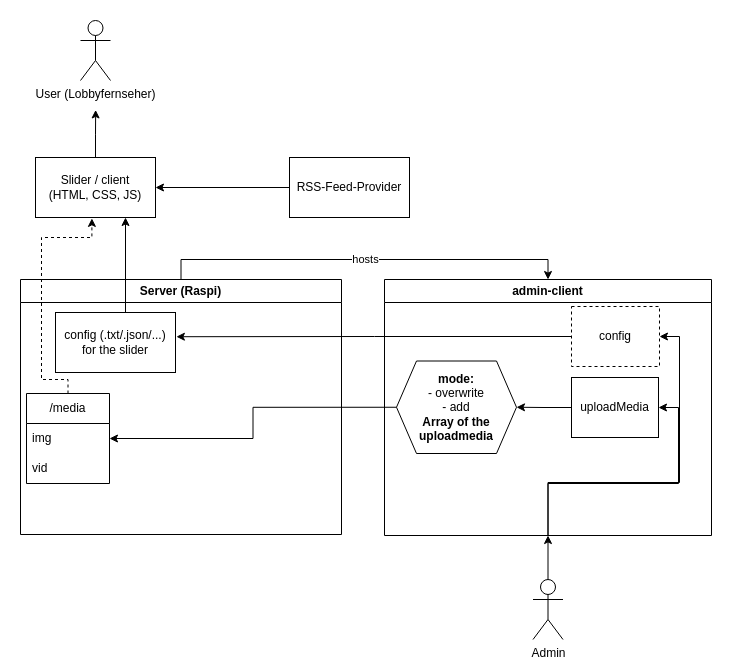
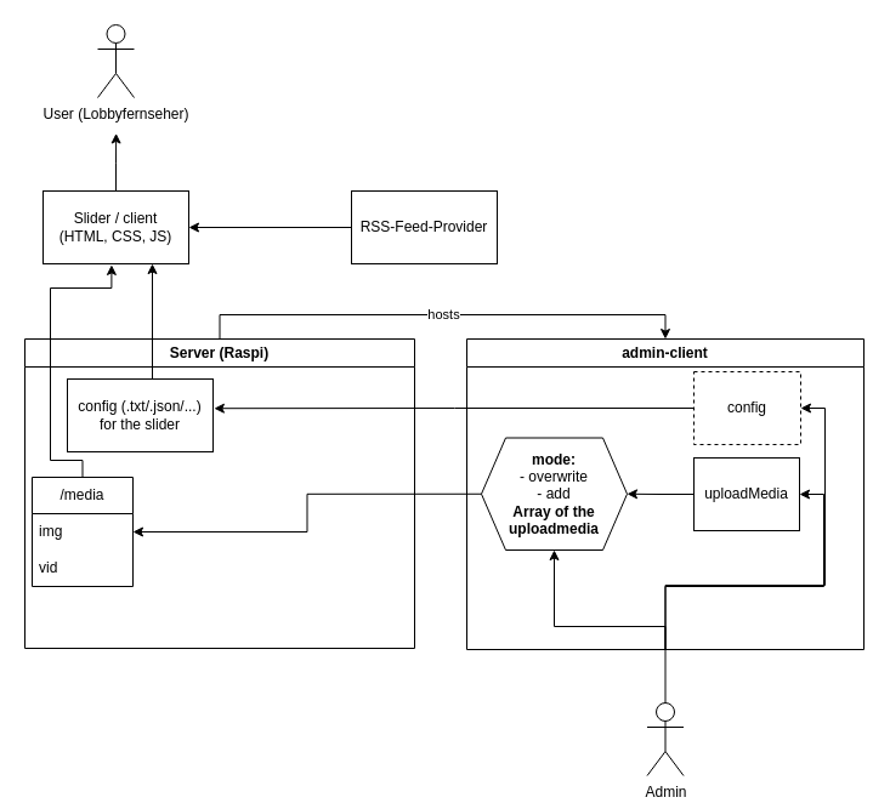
- <mxCell id="13" style="edgeStyle=orthogonalEdgeStyle;rounded=0;orthogonalLoop=1;jettySize=auto;html=1;exitX=0.5;exitY=0;exitDx=0;exitDy=0;entryX=0.47;entryY=1.015;entryDx=0;entryDy=0;entryPerimeter=0;dashed=1;" parent="1" source="9" target="4" edge="1"><mxGeometry relative="1" as="geometry"><mxPoint x="95" y="307" as="sourcePoint" /><mxPoint x="41" y="217" as="targetPoint" /><Array as="points"><mxPoint x="68" y="379" /><mxPoint x="41" y="379" /><mxPoint x="41" y="237" /><mxPoint x="91" y="237" /></Array></mxGeometry></mxCell>
+ <mxCell id="13" style="edgeStyle=orthogonalEdgeStyle;rounded=0;orthogonalLoop=1;jettySize=auto;html=1;exitX=0.5;exitY=0;exitDx=0;exitDy=0;entryX=0.47;entryY=1.015;entryDx=0;entryDy=0;entryPerimeter=0;" parent="1" source="9" target="4" edge="1"><mxGeometry relative="1" as="geometry"><mxPoint x="95" y="307" as="sourcePoint" /><mxPoint x="41" y="217" as="targetPoint" /><Array as="points"><mxPoint x="68" y="379" /><mxPoint x="41" y="379" /><mxPoint x="41" y="237" /><mxPoint x="91" y="237" /></Array></mxGeometry></mxCell>
- <mxCell id="21" style="edgeStyle=orthogonalEdgeStyle;rounded=0;orthogonalLoop=1;jettySize=auto;html=1;exitX=0.5;exitY=0;exitDx=0;exitDy=0;exitPerimeter=0;entryX=0.5;entryY=1;entryDx=0;entryDy=0;" parent="1" source="22" target="14" edge="1"><mxGeometry relative="1" as="geometry" /></mxCell>
+ <mxCell id="21" style="edgeStyle=orthogonalEdgeStyle;rounded=0;orthogonalLoop=1;jettySize=auto;html=1;exitX=0.5;exitY=0;exitDx=0;exitDy=0;exitPerimeter=0;" parent="1" source="22" target="18" edge="1"><mxGeometry relative="1" as="geometry" /></mxCell>
